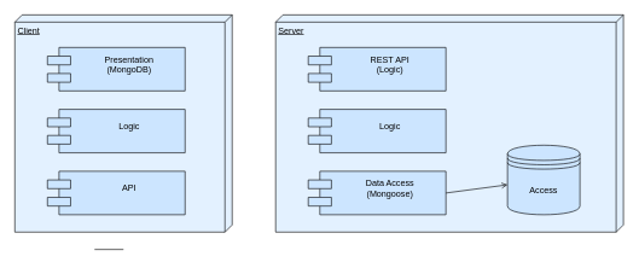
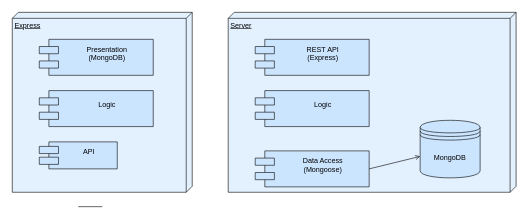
- <mxCell id="2" value="Client" style="verticalAlign=top;align=left;spacingTop=8;spacingLeft=2;spacingRight=12;shape=cube;size=10;direction=south;fontStyle=4;html=1;fillColor=#E3F1FF;" vertex="1" parent="1"><mxGeometry x="20" y="20" width="300" height="300" as="geometry" /></mxCell>
+ <mxCell id="2" value="Express" style="verticalAlign=top;align=left;spacingTop=8;spacingLeft=2;spacingRight=12;shape=cube;size=10;direction=south;fontStyle=4;html=1;fillColor=#E3F1FF;" vertex="1" parent="1"><mxGeometry x="20" y="20" width="300" height="300" as="geometry" /></mxCell>
- <mxCell id="7" value="REST API&#10;(Logic)&#10;" style="shape=component;align=center;spacingLeft=36;fillColor=#CCE5FF;verticalAlign=middle;" vertex="1" parent="1"><mxGeometry x="425" y="65" width="190" height="60" as="geometry" /></mxCell>
+ <mxCell id="7" value="REST API&#10;(Express)&#10;" style="shape=component;align=center;spacingLeft=36;fillColor=#CCE5FF;verticalAlign=middle;" vertex="1" parent="1"><mxGeometry x="425" y="65" width="190" height="60" as="geometry" /></mxCell>
- <mxCell id="11" value="Access" style="shape=datastore;whiteSpace=wrap;html=1;fillColor=#CCE5FF;align=center;" vertex="1" parent="1"><mxGeometry x="700" y="200" width="100" height="96" as="geometry" /></mxCell>
+ <mxCell id="11" value="MongoDB" style="shape=datastore;whiteSpace=wrap;html=1;fillColor=#CCE5FF;align=center;" vertex="1" parent="1"><mxGeometry x="700" y="200" width="100" height="96" as="geometry" /></mxCell>
- <mxCell id="5" value="API&#10;" style="shape=component;align=center;spacingLeft=36;fillColor=#CCE5FF;verticalAlign=middle;" vertex="1" parent="1"><mxGeometry x="65" y="236" width="190" height="60" as="geometry" /></mxCell>
+ <mxCell id="5" value="API&#10;" style="shape=component;align=center;spacingLeft=36;fillColor=#CCE5FF;verticalAlign=middle;" vertex="1" parent="1"><mxGeometry x="65" y="236" width="130" height="45" as="geometry" /></mxCell>
- <mxCell id="9" value="Data Access&#10;(Mongoose)&#10;" style="shape=component;align=center;spacingLeft=36;fillColor=#CCE5FF;verticalAlign=middle;" vertex="1" parent="1"><mxGeometry x="425" y="236" width="190" height="60" as="geometry" /></mxCell>
+ <mxCell id="9" value="Data Access&#10;(Mongoose)&#10;" style="shape=component;align=center;spacingLeft=36;fillColor=#CCE5FF;verticalAlign=middle;" vertex="1" parent="1"><mxGeometry x="425" y="251" width="190" height="60" as="geometry" /></mxCell>
